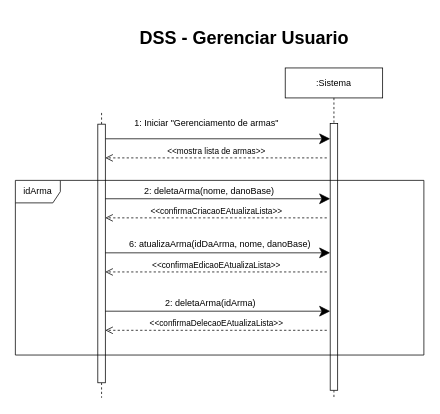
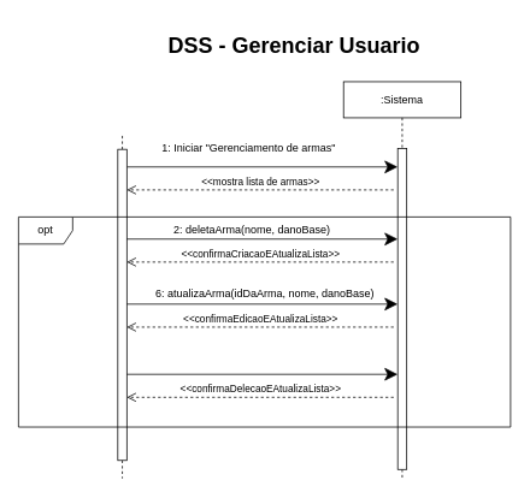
- <mxCell id="10" value="idArma" style="shape=umlFrame;whiteSpace=wrap;html=1;pointerEvents=0;gradientColor=none;swimlaneFillColor=none;" vertex="1" parent="1"><mxGeometry x="20" y="240" width="545" height="233" as="geometry" /></mxCell>
+ <mxCell id="10" value="opt" style="shape=umlFrame;whiteSpace=wrap;html=1;pointerEvents=0;gradientColor=none;swimlaneFillColor=none;" vertex="1" parent="1"><mxGeometry x="20" y="240" width="545" height="233" as="geometry" /></mxCell>
- <mxCell id="17" value="2: deletaArma(idArma)" style="text;whiteSpace=wrap;html=1;" vertex="1" parent="1"><mxGeometry x="218" y="390" width="130" height="25" as="geometry" /></mxCell>
